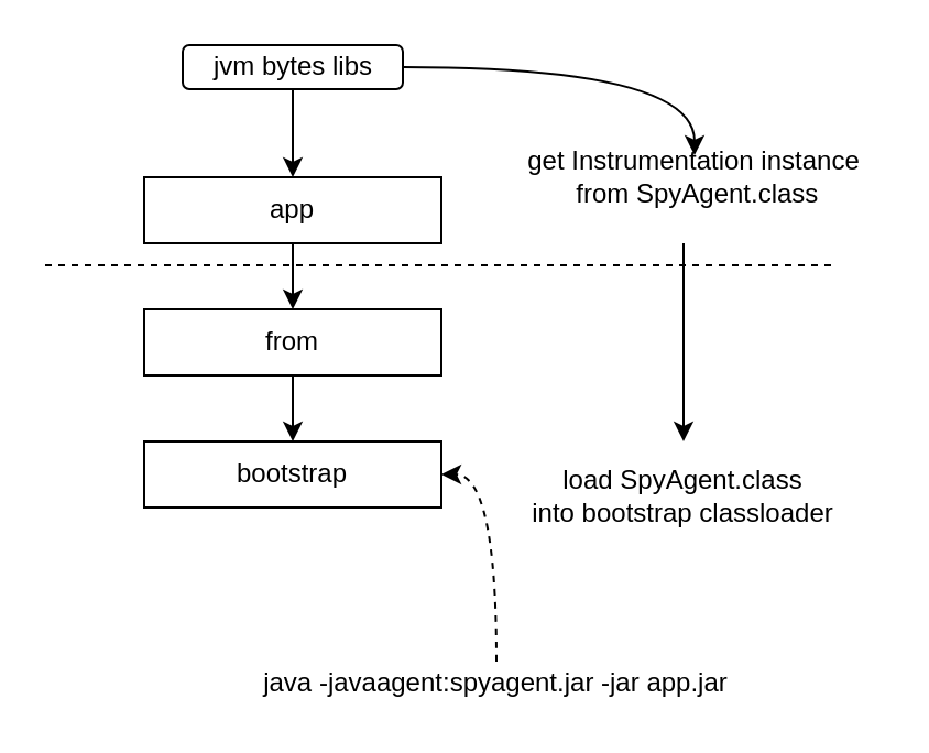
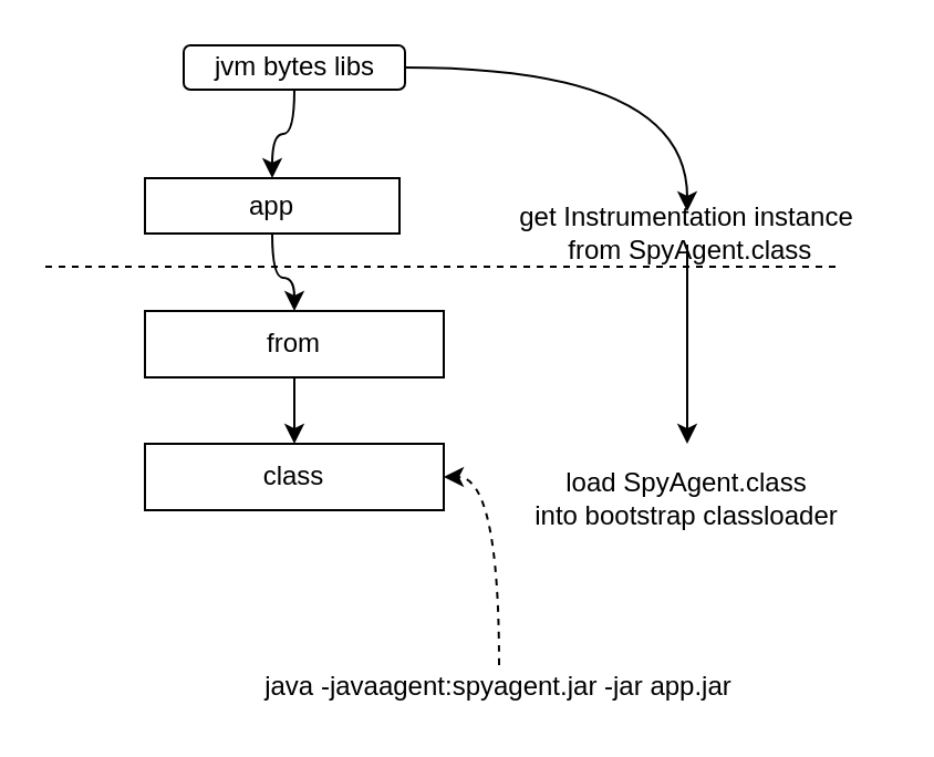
- <mxCell id="12" value="get Instrumentation instance&lt;br&gt;&amp;nbsp;from SpyAgent.class" style="text;html=1;strokeColor=none;fillColor=none;align=center;verticalAlign=middle;whiteSpace=wrap;rounded=0;" vertex="1" parent="1"><mxGeometry x="230" y="70" width="170" height="20" as="geometry" /></mxCell>
+ <mxCell id="12" value="get Instrumentation instance&lt;br&gt;&amp;nbsp;from SpyAgent.class" style="text;html=1;strokeColor=none;fillColor=none;align=center;verticalAlign=middle;whiteSpace=wrap;rounded=0;" vertex="1" parent="1"><mxGeometry x="225" y="95" width="170" height="20" as="geometry" /></mxCell>
- <mxCell id="8" value="app" style="rounded=0;whiteSpace=wrap;html=1;" vertex="1" parent="1"><mxGeometry x="65" y="80" width="135" height="30" as="geometry" /></mxCell>
+ <mxCell id="8" value="app" style="rounded=0;whiteSpace=wrap;html=1;" vertex="1" parent="1"><mxGeometry x="65" y="80" width="115" height="25" as="geometry" /></mxCell>
- <mxCell id="2" value="bootstrap" style="rounded=0;whiteSpace=wrap;html=1;" vertex="1" parent="1"><mxGeometry x="65" y="200" width="135" height="30" as="geometry" /></mxCell>
+ <mxCell id="2" value="class" style="rounded=0;whiteSpace=wrap;html=1;" vertex="1" parent="1"><mxGeometry x="65" y="200" width="135" height="30" as="geometry" /></mxCell>
